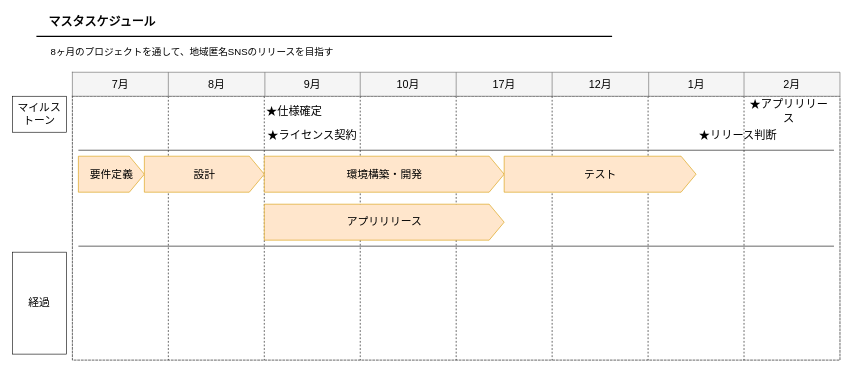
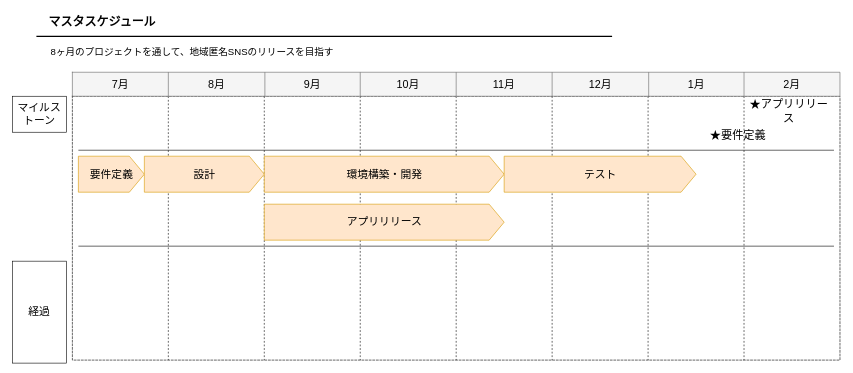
- <mxCell id="18" value="17月" style="shape=partialRectangle;html=1;whiteSpace=wrap;connectable=0;strokeColor=inherit;overflow=hidden;fillColor=none;top=0;left=0;bottom=0;right=0;pointerEvents=1;fontSize=18;" vertex="1" parent="13"><mxGeometry x="640" width="160" height="40" as="geometry"><mxRectangle width="160" height="40" as="alternateBounds" /></mxGeometry></mxCell>
+ <mxCell id="18" value="11月" style="shape=partialRectangle;html=1;whiteSpace=wrap;connectable=0;strokeColor=inherit;overflow=hidden;fillColor=none;top=0;left=0;bottom=0;right=0;pointerEvents=1;fontSize=18;" vertex="1" parent="13"><mxGeometry x="640" width="160" height="40" as="geometry"><mxRectangle width="160" height="40" as="alternateBounds" /></mxGeometry></mxCell>
- <mxCell id="32" value="&lt;span id=&quot;docs-internal-guid-a14bdb41-7fff-74c3-bf3a-991955d27bdc&quot;&gt;&lt;p style=&quot;line-height:1.2;margin-top:0pt;margin-bottom:0pt;&quot; dir=&quot;ltr&quot;&gt;&lt;span style=&quot;font-size: 14pt; font-family: Arial, sans-serif; background-color: transparent; font-variant-numeric: normal; font-variant-east-asian: normal; font-variant-alternates: normal; font-variant-position: normal; vertical-align: baseline; white-space-collapse: preserve;&quot;&gt;★仕様確定&lt;/span&gt;&lt;/p&gt;&lt;/span&gt;" style="text;html=1;align=center;verticalAlign=middle;whiteSpace=wrap;rounded=0;fontFamily=Helvetica;fontSize=18;fontColor=default;" vertex="1" parent="1"><mxGeometry x="440" y="170" width="100" height="30" as="geometry" /></mxCell>
- <mxCell id="33" value="&lt;span id=&quot;docs-internal-guid-a14bdb41-7fff-74c3-bf3a-991955d27bdc&quot;&gt;&lt;p style=&quot;line-height:1.2;margin-top:0pt;margin-bottom:0pt;&quot; dir=&quot;ltr&quot;&gt;&lt;span style=&quot;font-size: 14pt; font-family: Arial, sans-serif; background-color: transparent; font-variant-numeric: normal; font-variant-east-asian: normal; font-variant-alternates: normal; font-variant-position: normal; vertical-align: baseline; white-space-collapse: preserve;&quot;&gt;★ライセンス契約&lt;/span&gt;&lt;/p&gt;&lt;/span&gt;" style="text;html=1;align=center;verticalAlign=middle;whiteSpace=wrap;rounded=0;fontFamily=Helvetica;fontSize=18;fontColor=default;" vertex="1" parent="1"><mxGeometry x="440" y="210" width="160" height="30" as="geometry" /></mxCell>
- <mxCell id="34" value="&lt;span id=&quot;docs-internal-guid-a14bdb41-7fff-74c3-bf3a-991955d27bdc&quot;&gt;&lt;p style=&quot;line-height:1.2;margin-top:0pt;margin-bottom:0pt;&quot; dir=&quot;ltr&quot;&gt;&lt;span style=&quot;font-size: 14pt; font-family: Arial, sans-serif; background-color: transparent; font-variant-numeric: normal; font-variant-east-asian: normal; font-variant-alternates: normal; font-variant-position: normal; vertical-align: baseline; white-space-collapse: preserve;&quot;&gt;★リリース判断&lt;/span&gt;&lt;/p&gt;&lt;/span&gt;" style="text;html=1;align=center;verticalAlign=middle;whiteSpace=wrap;rounded=0;fontFamily=Helvetica;fontSize=18;fontColor=default;" vertex="1" parent="1"><mxGeometry x="1160" y="210" width="140" height="30" as="geometry" /></mxCell>
+ <mxCell id="34" value="&lt;span id=&quot;docs-internal-guid-a14bdb41-7fff-74c3-bf3a-991955d27bdc&quot;&gt;&lt;p style=&quot;line-height:1.2;margin-top:0pt;margin-bottom:0pt;&quot; dir=&quot;ltr&quot;&gt;&lt;span style=&quot;font-size: 14pt; font-family: Arial, sans-serif; background-color: transparent; font-variant-numeric: normal; font-variant-east-asian: normal; font-variant-alternates: normal; font-variant-position: normal; vertical-align: baseline; white-space-collapse: preserve;&quot;&gt;★要件定義&lt;/span&gt;&lt;/p&gt;&lt;/span&gt;" style="text;html=1;align=center;verticalAlign=middle;whiteSpace=wrap;rounded=0;fontFamily=Helvetica;fontSize=18;fontColor=default;" vertex="1" parent="1"><mxGeometry x="1160" y="210" width="140" height="30" as="geometry" /></mxCell>
- <mxCell id="37" value="経過" style="rounded=0;whiteSpace=wrap;html=1;fontSize=18;" vertex="1" parent="1"><mxGeometry y="420" width="90" height="170" as="geometry" x="20" /></mxCell>
+ <mxCell id="37" value="経過" style="rounded=0;whiteSpace=wrap;html=1;fontSize=18;" vertex="1" parent="1"><mxGeometry x="20" y="435" width="90" height="170" as="geometry" /></mxCell>
